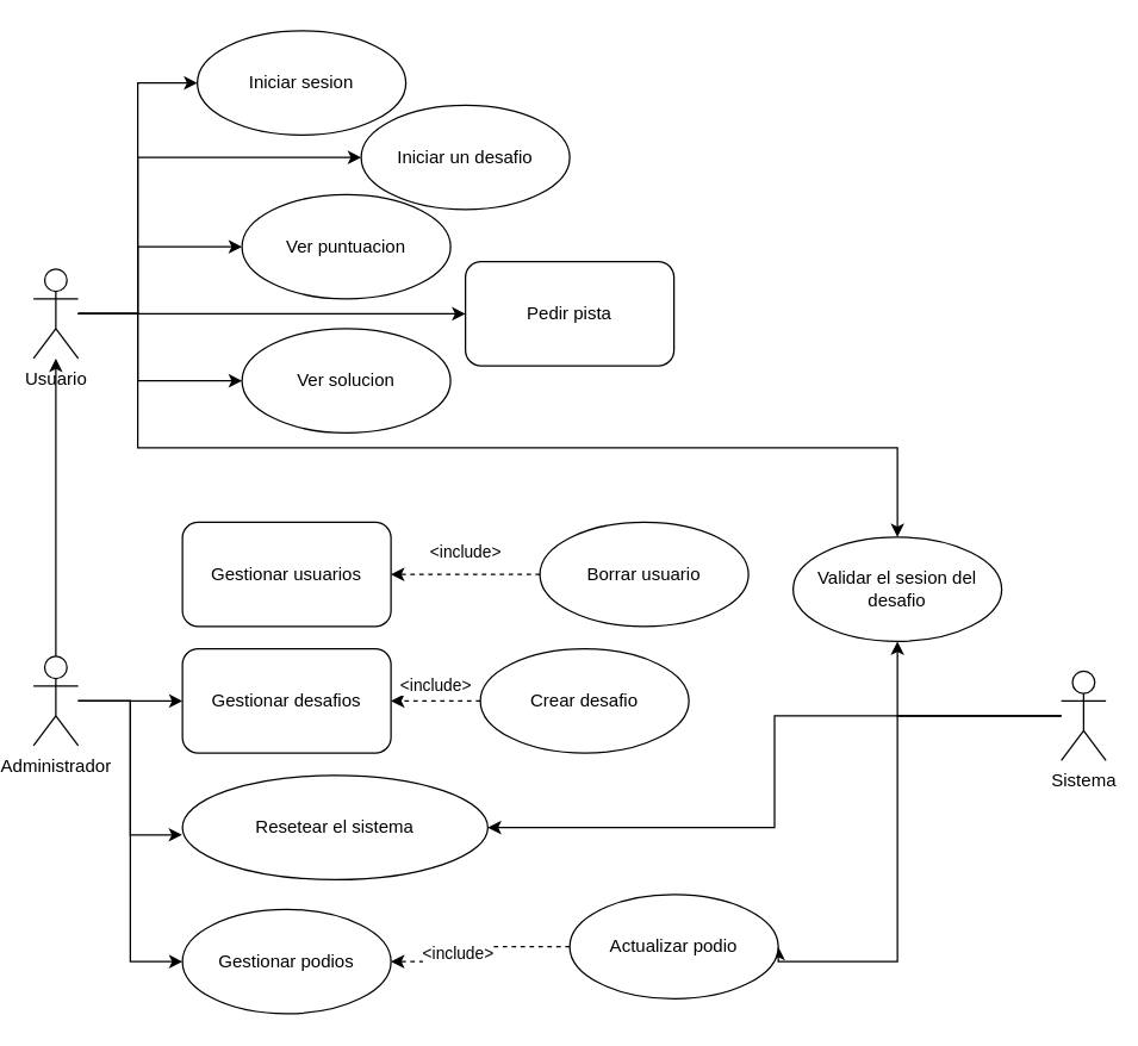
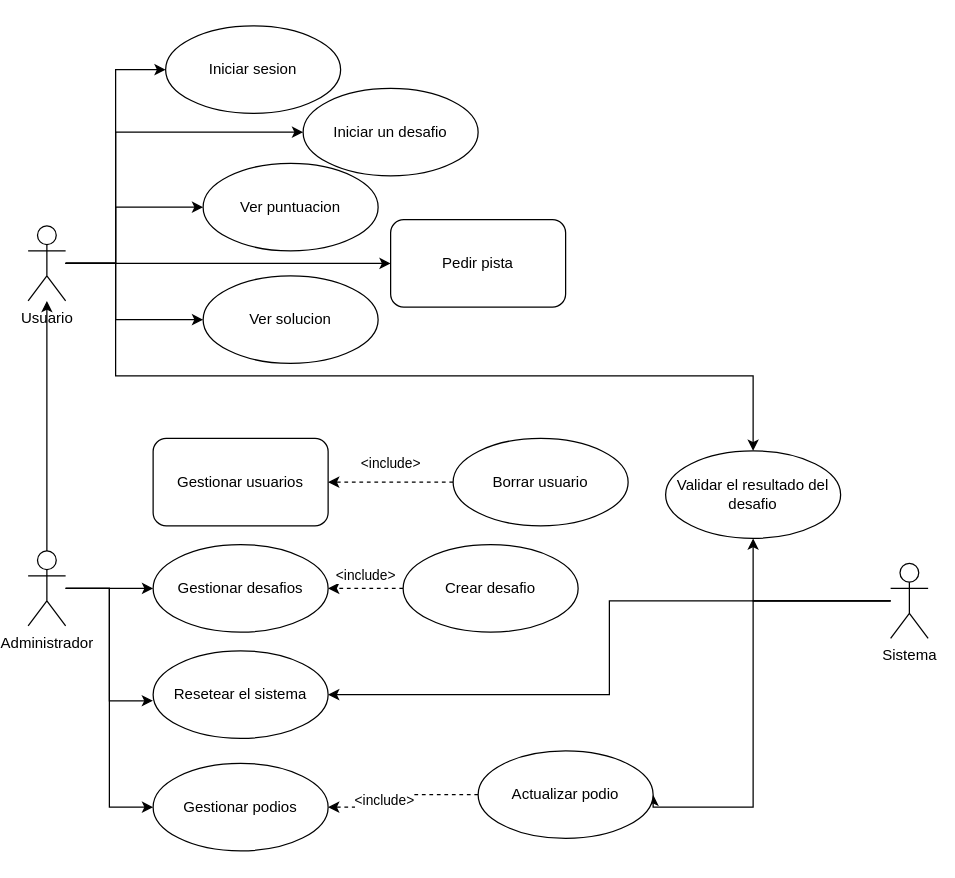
- <mxCell id="28" value="Validar el sesion del desafio" style="ellipse;whiteSpace=wrap;html=1;" vertex="1" parent="1"><mxGeometry x="530" y="360" width="140" height="70" as="geometry" /></mxCell>
+ <mxCell id="28" value="Validar el resultado del desafio" style="ellipse;whiteSpace=wrap;html=1;" vertex="1" parent="1"><mxGeometry x="530" y="360" width="140" height="70" as="geometry" /></mxCell>
- <mxCell id="20" value="Gestionar desafios" style="whiteSpace=wrap;html=1;rounded=1;" vertex="1" parent="1"><mxGeometry x="120" y="435" width="140" height="70" as="geometry" /></mxCell>
+ <mxCell id="20" value="Gestionar desafios" style="ellipse;whiteSpace=wrap;html=1;" vertex="1" parent="1"><mxGeometry x="120" y="435" width="140" height="70" as="geometry" /></mxCell>
- <mxCell id="21" value="Resetear el sistema" style="ellipse;whiteSpace=wrap;html=1;" vertex="1" parent="1"><mxGeometry x="120" y="520" width="205" height="70" as="geometry" /></mxCell>
+ <mxCell id="21" value="Resetear el sistema" style="ellipse;whiteSpace=wrap;html=1;" vertex="1" parent="1"><mxGeometry x="120" y="520" width="140" height="70" as="geometry" /></mxCell>
